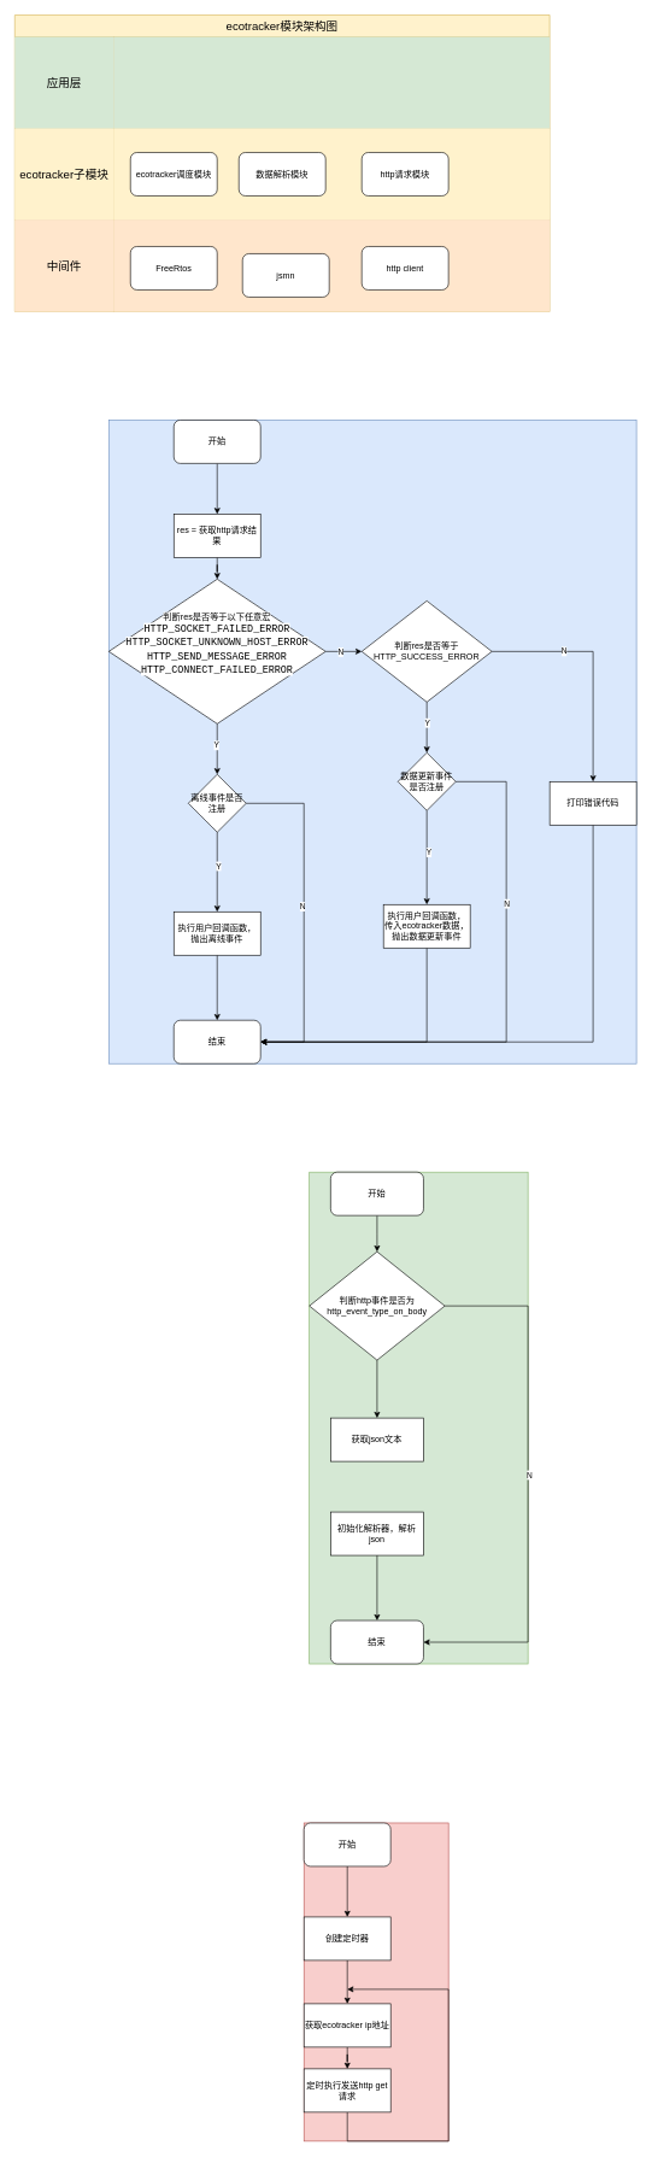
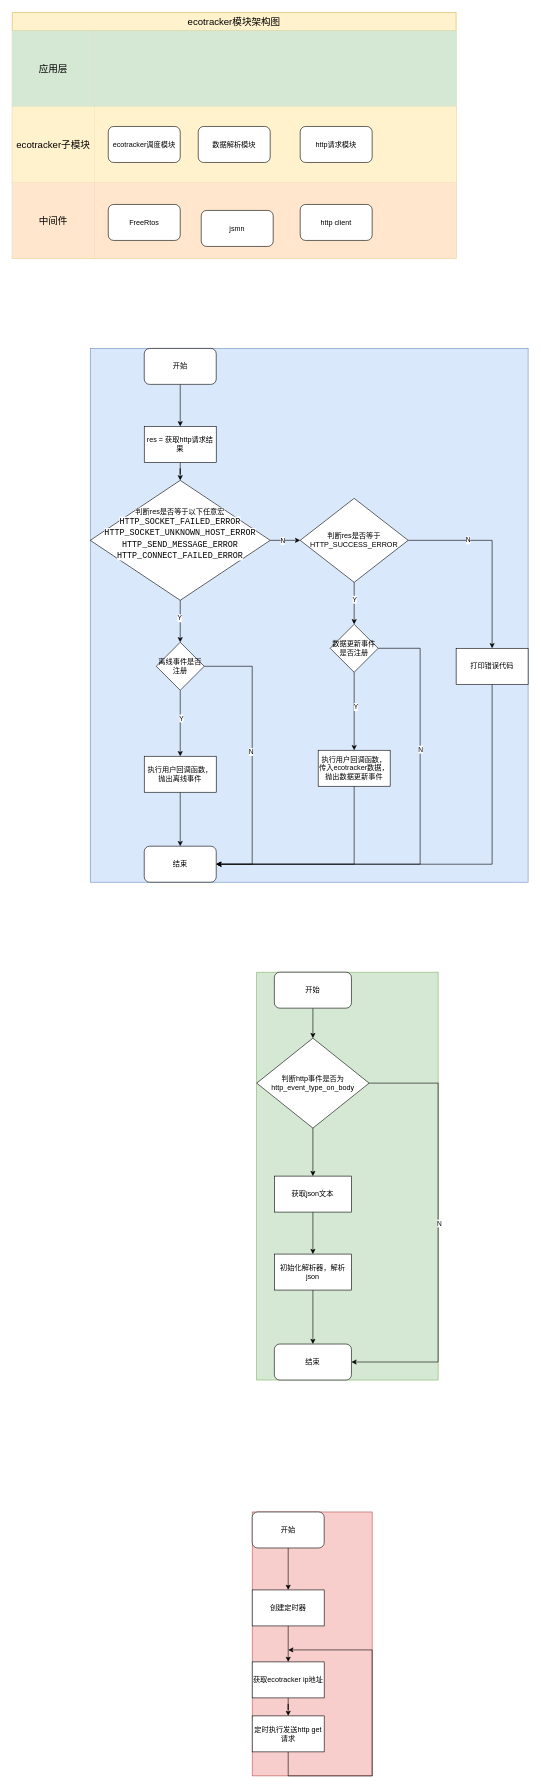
+ <mxCell id="53" style="edgeStyle=orthogonalEdgeStyle;rounded=0;orthogonalLoop=1;jettySize=auto;html=1;entryX=0.5;entryY=0;entryDx=0;entryDy=0;" edge="1" parent="50" source="54" target="61"><mxGeometry relative="1" as="geometry" /></mxCell>
